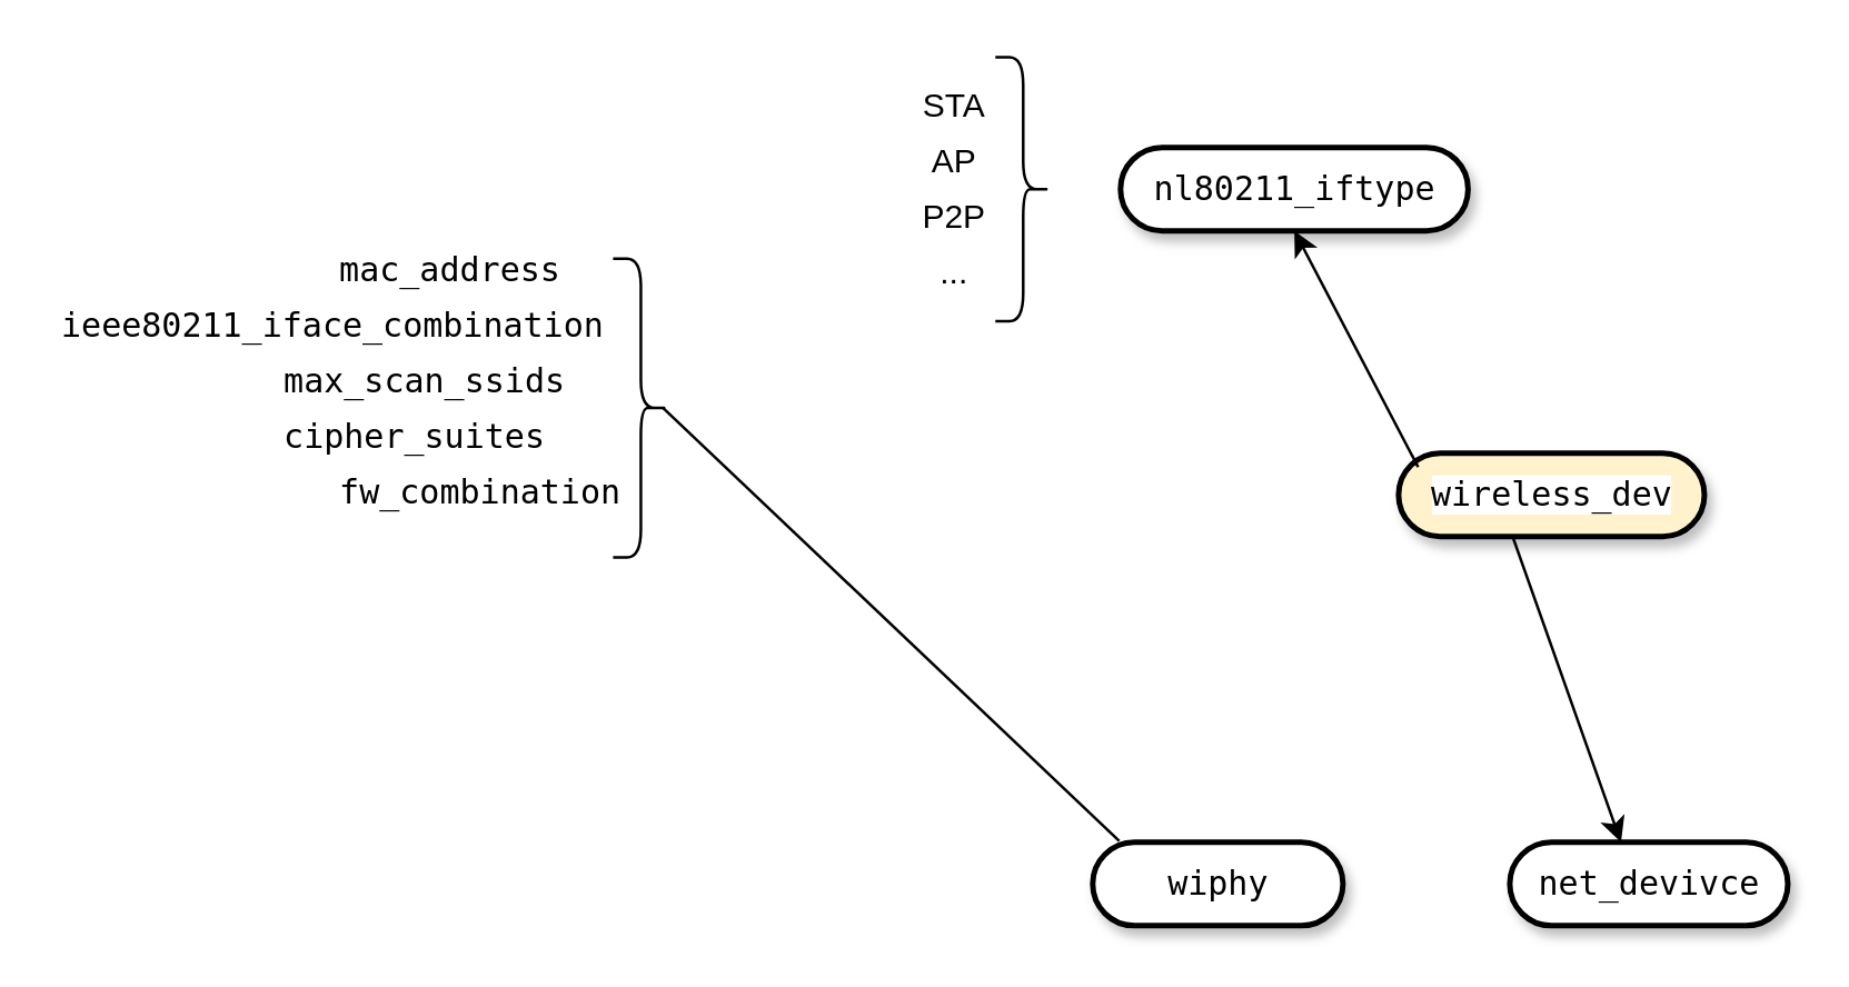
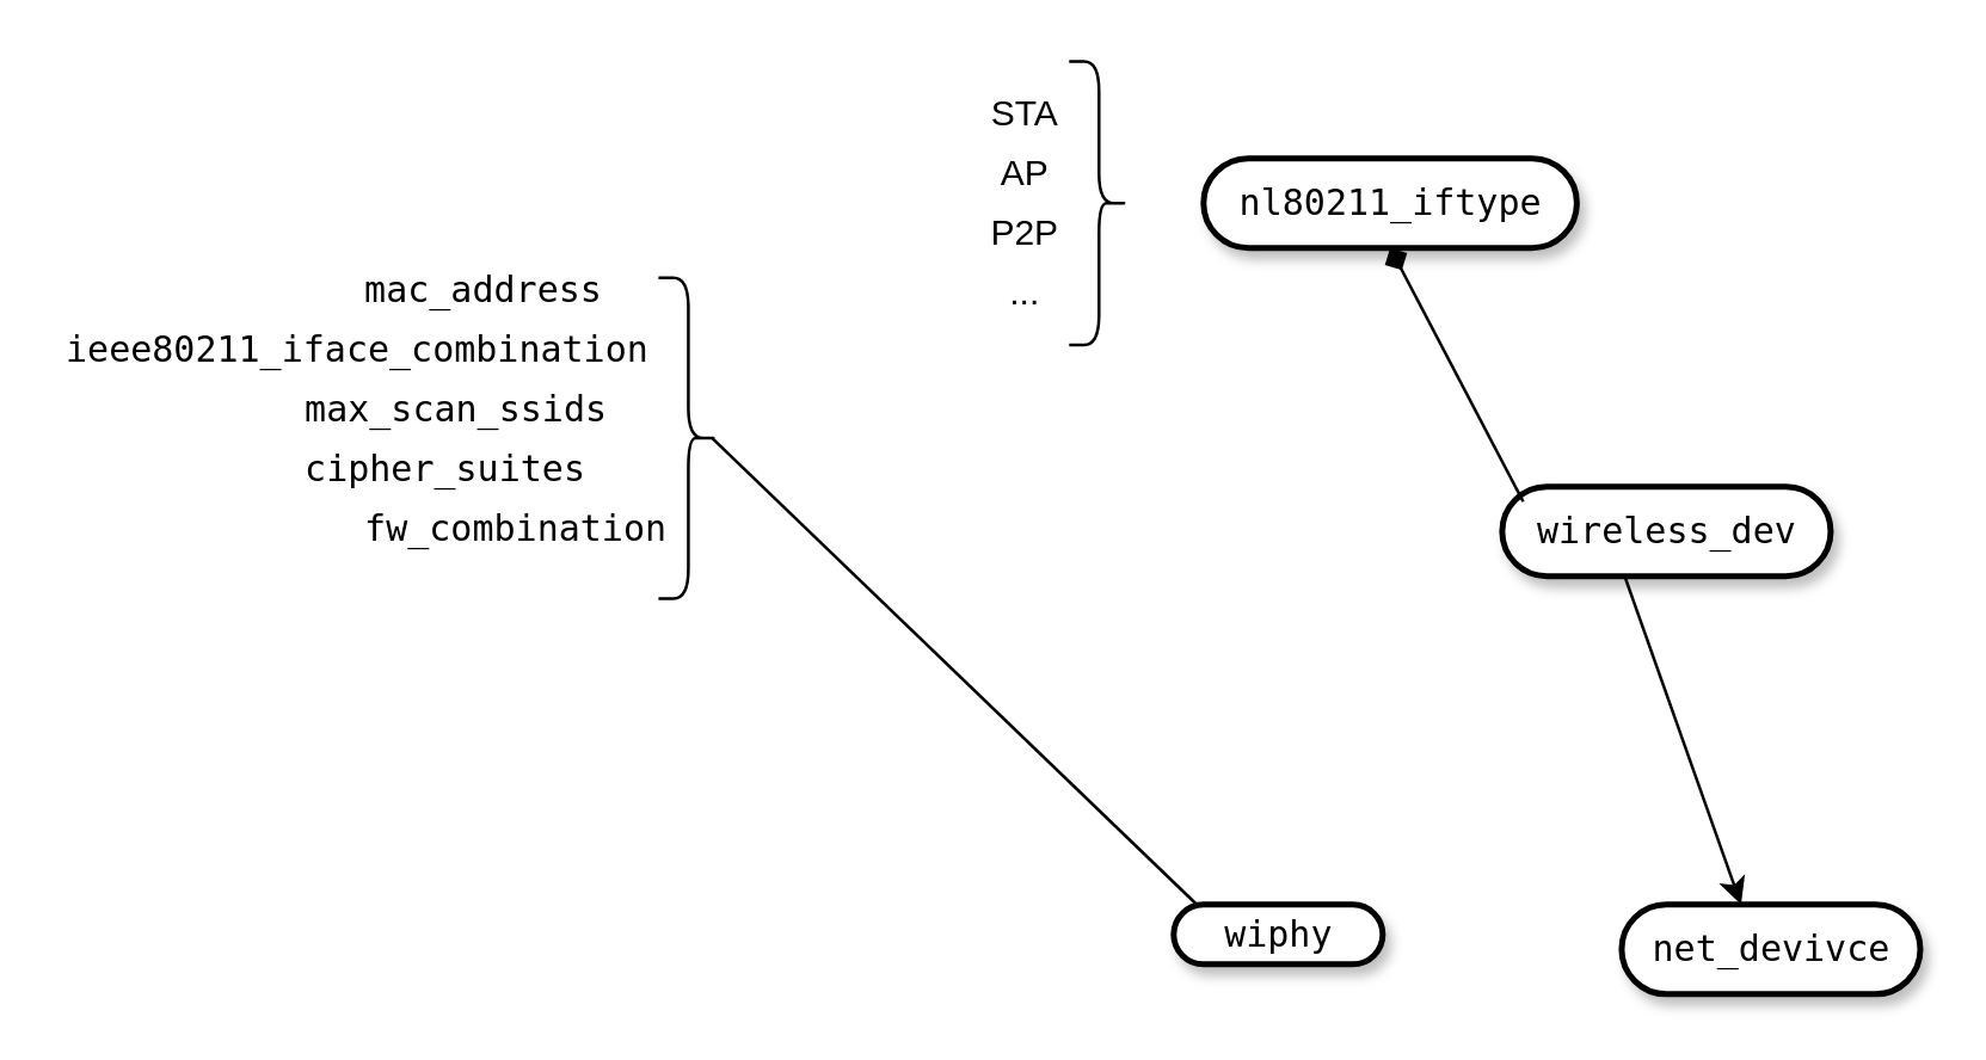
- <mxCell id="7" value="" style="endArrow=classic;html=1;rounded=0;entryX=0.5;entryY=1;entryDx=0;entryDy=0;exitX=0.064;exitY=0.167;exitDx=0;exitDy=0;exitPerimeter=0;" parent="1" source="3" target="6" edge="1"><mxGeometry width="50" height="50" relative="1" as="geometry"><mxPoint x="502.5" y="162.5" as="sourcePoint" /><mxPoint x="552.5" y="112.5" as="targetPoint" /></mxGeometry></mxCell>
+ <mxCell id="7" value="" style="endArrow=diamond;html=1;rounded=0;entryX=0.5;entryY=1;entryDx=0;entryDy=0;exitX=0.064;exitY=0.167;exitDx=0;exitDy=0;exitPerimeter=0;" parent="1" source="3" target="6" edge="1"><mxGeometry width="50" height="50" relative="1" as="geometry"><mxPoint x="502.5" y="162.5" as="sourcePoint" /><mxPoint x="552.5" y="112.5" as="targetPoint" /></mxGeometry></mxCell>
- <mxCell id="3" value="&lt;pre style=&quot;border: 0px; margin-top: 0px; margin-bottom: 0px; text-align: start;&quot;&gt;&lt;span style=&quot;background-color: rgb(255, 255, 255);&quot;&gt;wireless_dev&lt;/span&gt;&lt;/pre&gt;" style="whiteSpace=wrap;html=1;rounded=1;shadow=1;comic=0;labelBackgroundColor=none;strokeWidth=2;fontFamily=Verdana;fontSize=12;align=center;arcSize=50;verticalAlign=middle;fillColor=#fff2cc;" parent="1" vertex="1"><mxGeometry x="502.5" y="162.5" width="110" height="30" as="geometry" /></mxCell>
+ <mxCell id="3" value="&lt;pre style=&quot;border: 0px; margin-top: 0px; margin-bottom: 0px; text-align: start;&quot;&gt;&lt;span style=&quot;background-color: rgb(255, 255, 255);&quot;&gt;wireless_dev&lt;/span&gt;&lt;/pre&gt;" style="whiteSpace=wrap;html=1;rounded=1;shadow=1;comic=0;labelBackgroundColor=none;strokeWidth=2;fontFamily=Verdana;fontSize=12;align=center;arcSize=50;verticalAlign=middle;" parent="1" vertex="1"><mxGeometry x="502.5" y="162.5" width="110" height="30" as="geometry" /></mxCell>
- <mxCell id="2" value="&lt;pre style=&quot;border: 0px; margin-top: 0px; margin-bottom: 0px; text-align: start;&quot;&gt;&lt;span style=&quot;background-color: rgb(255, 255, 255);&quot;&gt;wiphy&lt;/span&gt;&lt;/pre&gt;" style="whiteSpace=wrap;html=1;rounded=1;shadow=1;comic=0;labelBackgroundColor=none;strokeWidth=2;fontFamily=Verdana;fontSize=12;align=center;arcSize=50;verticalAlign=middle;" parent="1" vertex="1"><mxGeometry x="392.5" y="302.5" width="90" height="30" as="geometry" /></mxCell>
+ <mxCell id="2" value="&lt;pre style=&quot;border: 0px; margin-top: 0px; margin-bottom: 0px; text-align: start;&quot;&gt;&lt;span style=&quot;background-color: rgb(255, 255, 255);&quot;&gt;wiphy&lt;/span&gt;&lt;/pre&gt;" style="whiteSpace=wrap;html=1;rounded=1;shadow=1;comic=0;labelBackgroundColor=none;strokeWidth=2;fontFamily=Verdana;fontSize=12;align=center;arcSize=50;verticalAlign=middle;" parent="1" vertex="1"><mxGeometry x="392.5" y="302.5" width="70" height="20" as="geometry" /></mxCell>
